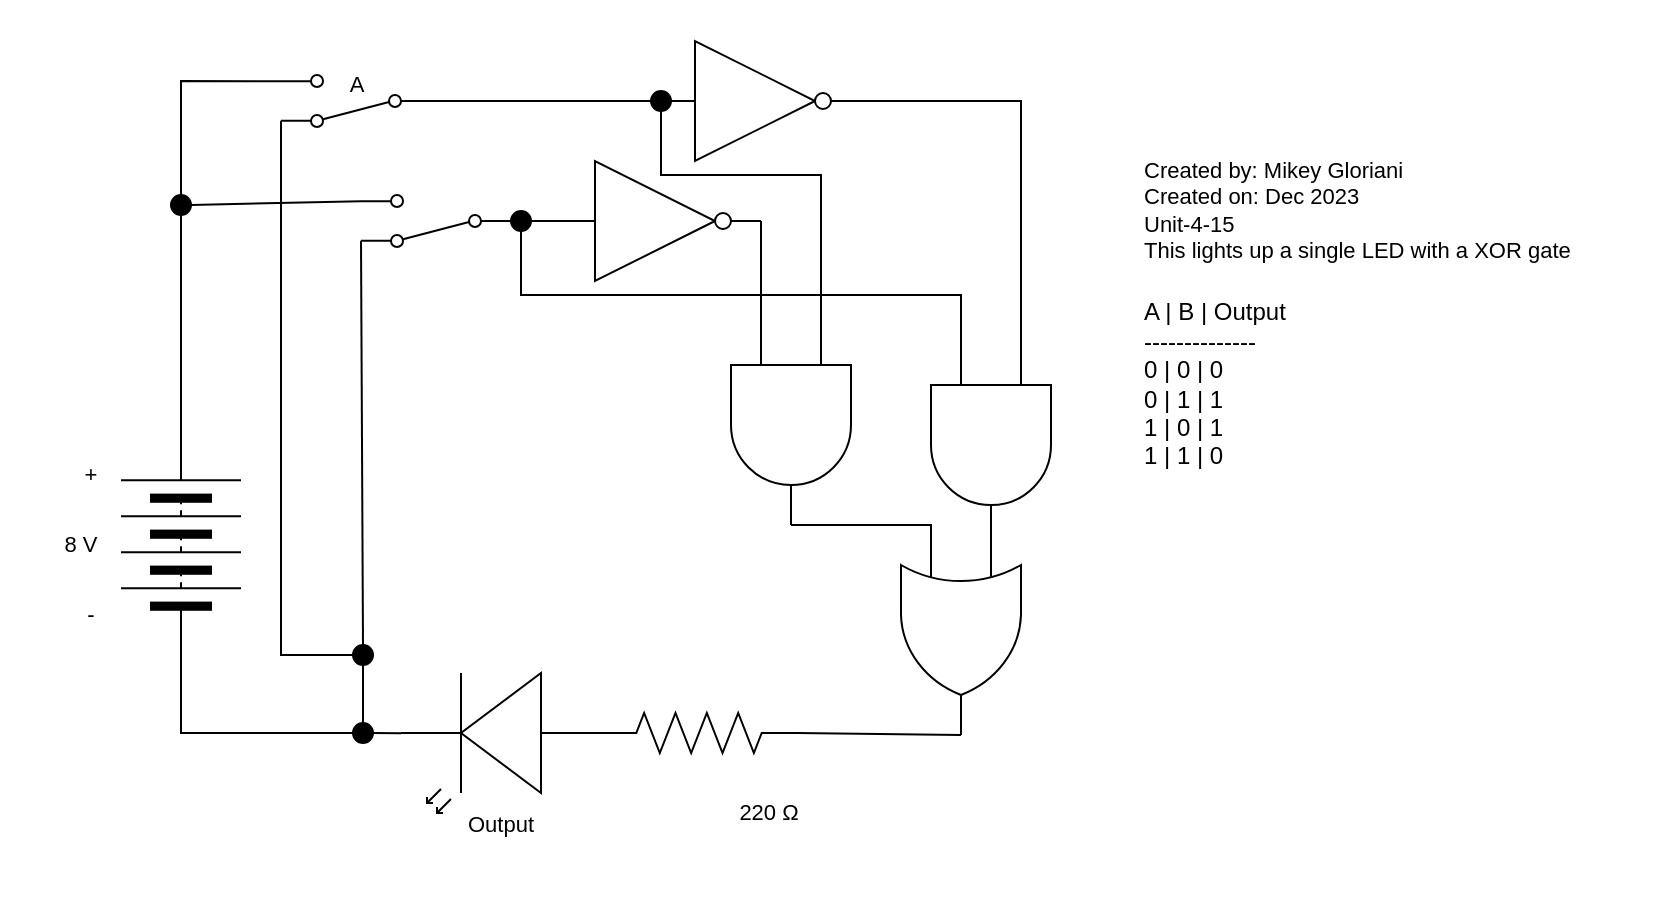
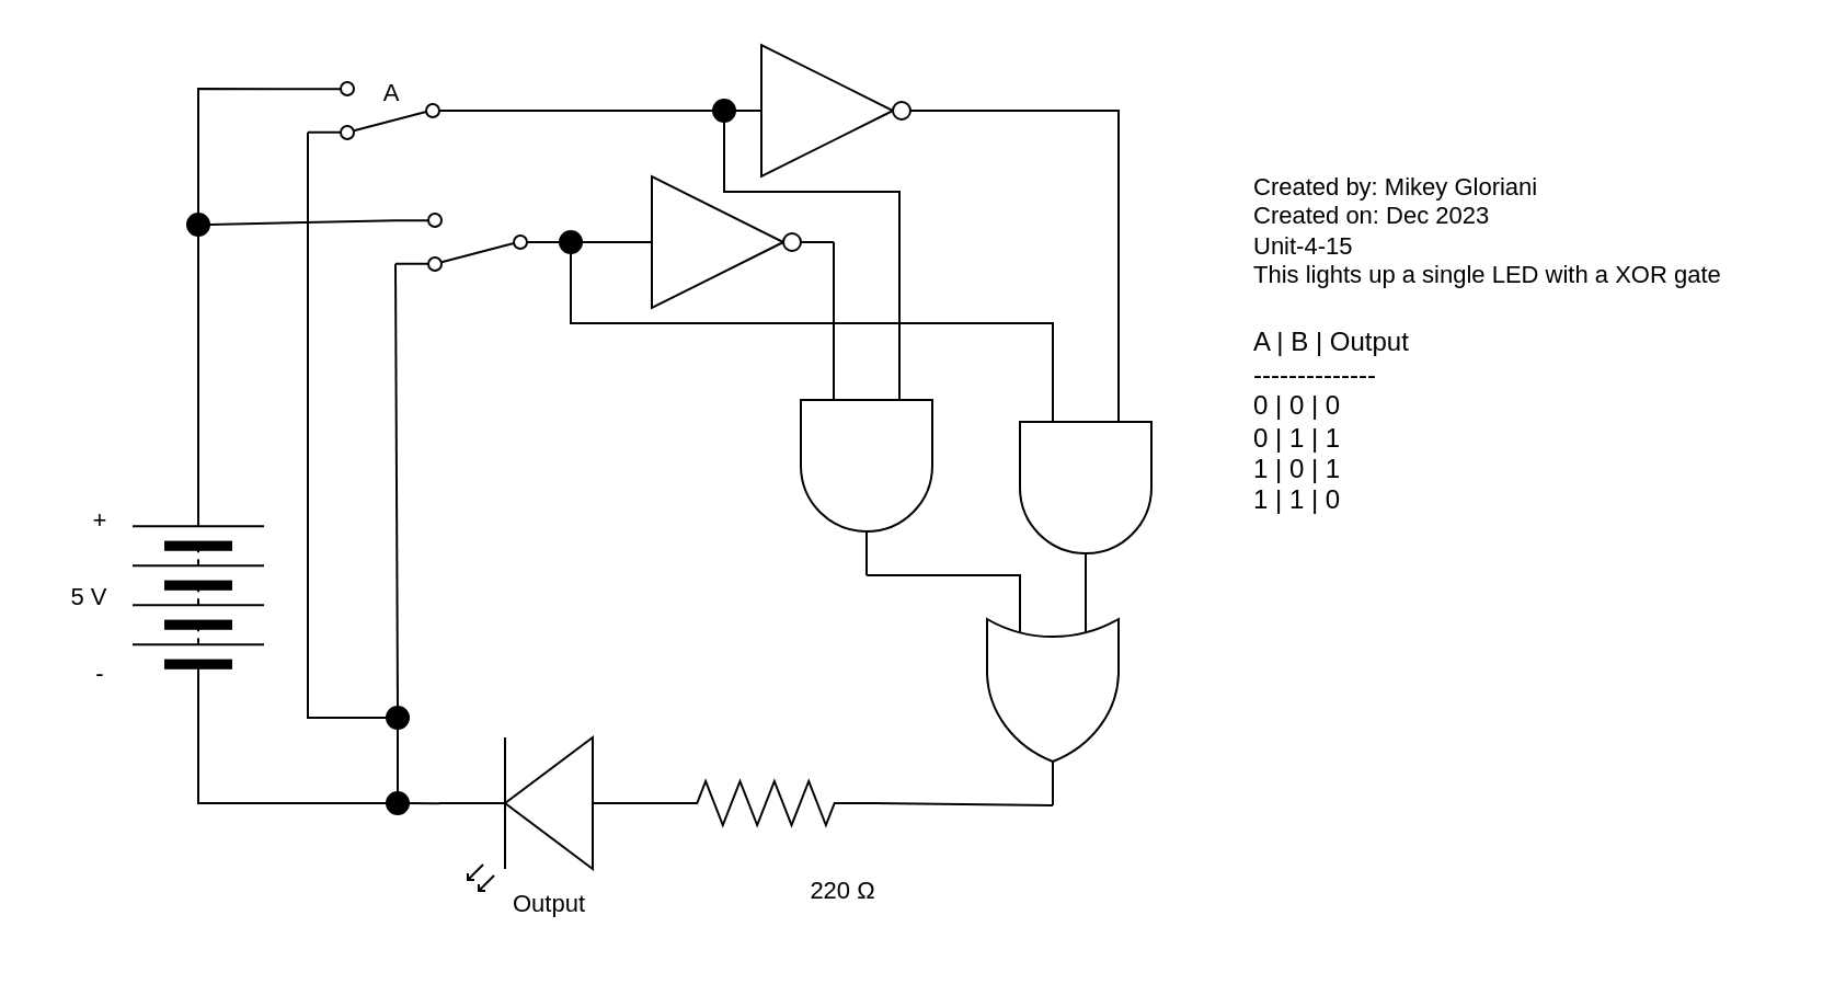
- <mxCell id="6" value="8 V" style="text;html=1;align=center;verticalAlign=middle;resizable=0;points=[];autosize=1;strokeColor=none;fillColor=none;fontSize=11;fontFamily=Helvetica;fontColor=default;" parent="1" vertex="1"><mxGeometry x="20" y="257" width="40" height="30" as="geometry" /></mxCell>
+ <mxCell id="6" value="5 V" style="text;html=1;align=center;verticalAlign=middle;resizable=0;points=[];autosize=1;strokeColor=none;fillColor=none;fontSize=11;fontFamily=Helvetica;fontColor=default;" parent="1" vertex="1"><mxGeometry x="20" y="257" width="40" height="30" as="geometry" /></mxCell>
